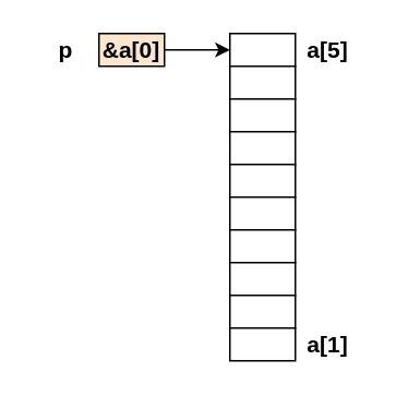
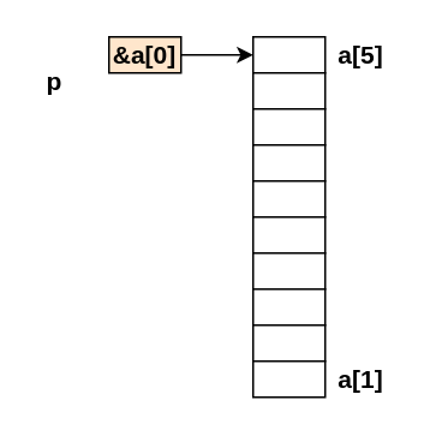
- <mxCell id="14" value="&lt;b&gt;&lt;font style=&quot;font-size: 14px&quot;&gt;p&lt;/font&gt;&lt;/b&gt;" style="text;html=1;strokeColor=none;fillColor=none;align=center;verticalAlign=middle;whiteSpace=wrap;rounded=0;" vertex="1" parent="1"><mxGeometry x="20" y="20" width="40" height="20" as="geometry" /></mxCell>
+ <mxCell id="14" value="&lt;b&gt;&lt;font style=&quot;font-size: 14px&quot;&gt;p&lt;/font&gt;&lt;/b&gt;" style="text;html=1;strokeColor=none;fillColor=none;align=center;verticalAlign=middle;whiteSpace=wrap;rounded=0;" vertex="1" parent="1"><mxGeometry x="10" y="35" width="40" height="20" as="geometry" /></mxCell>
